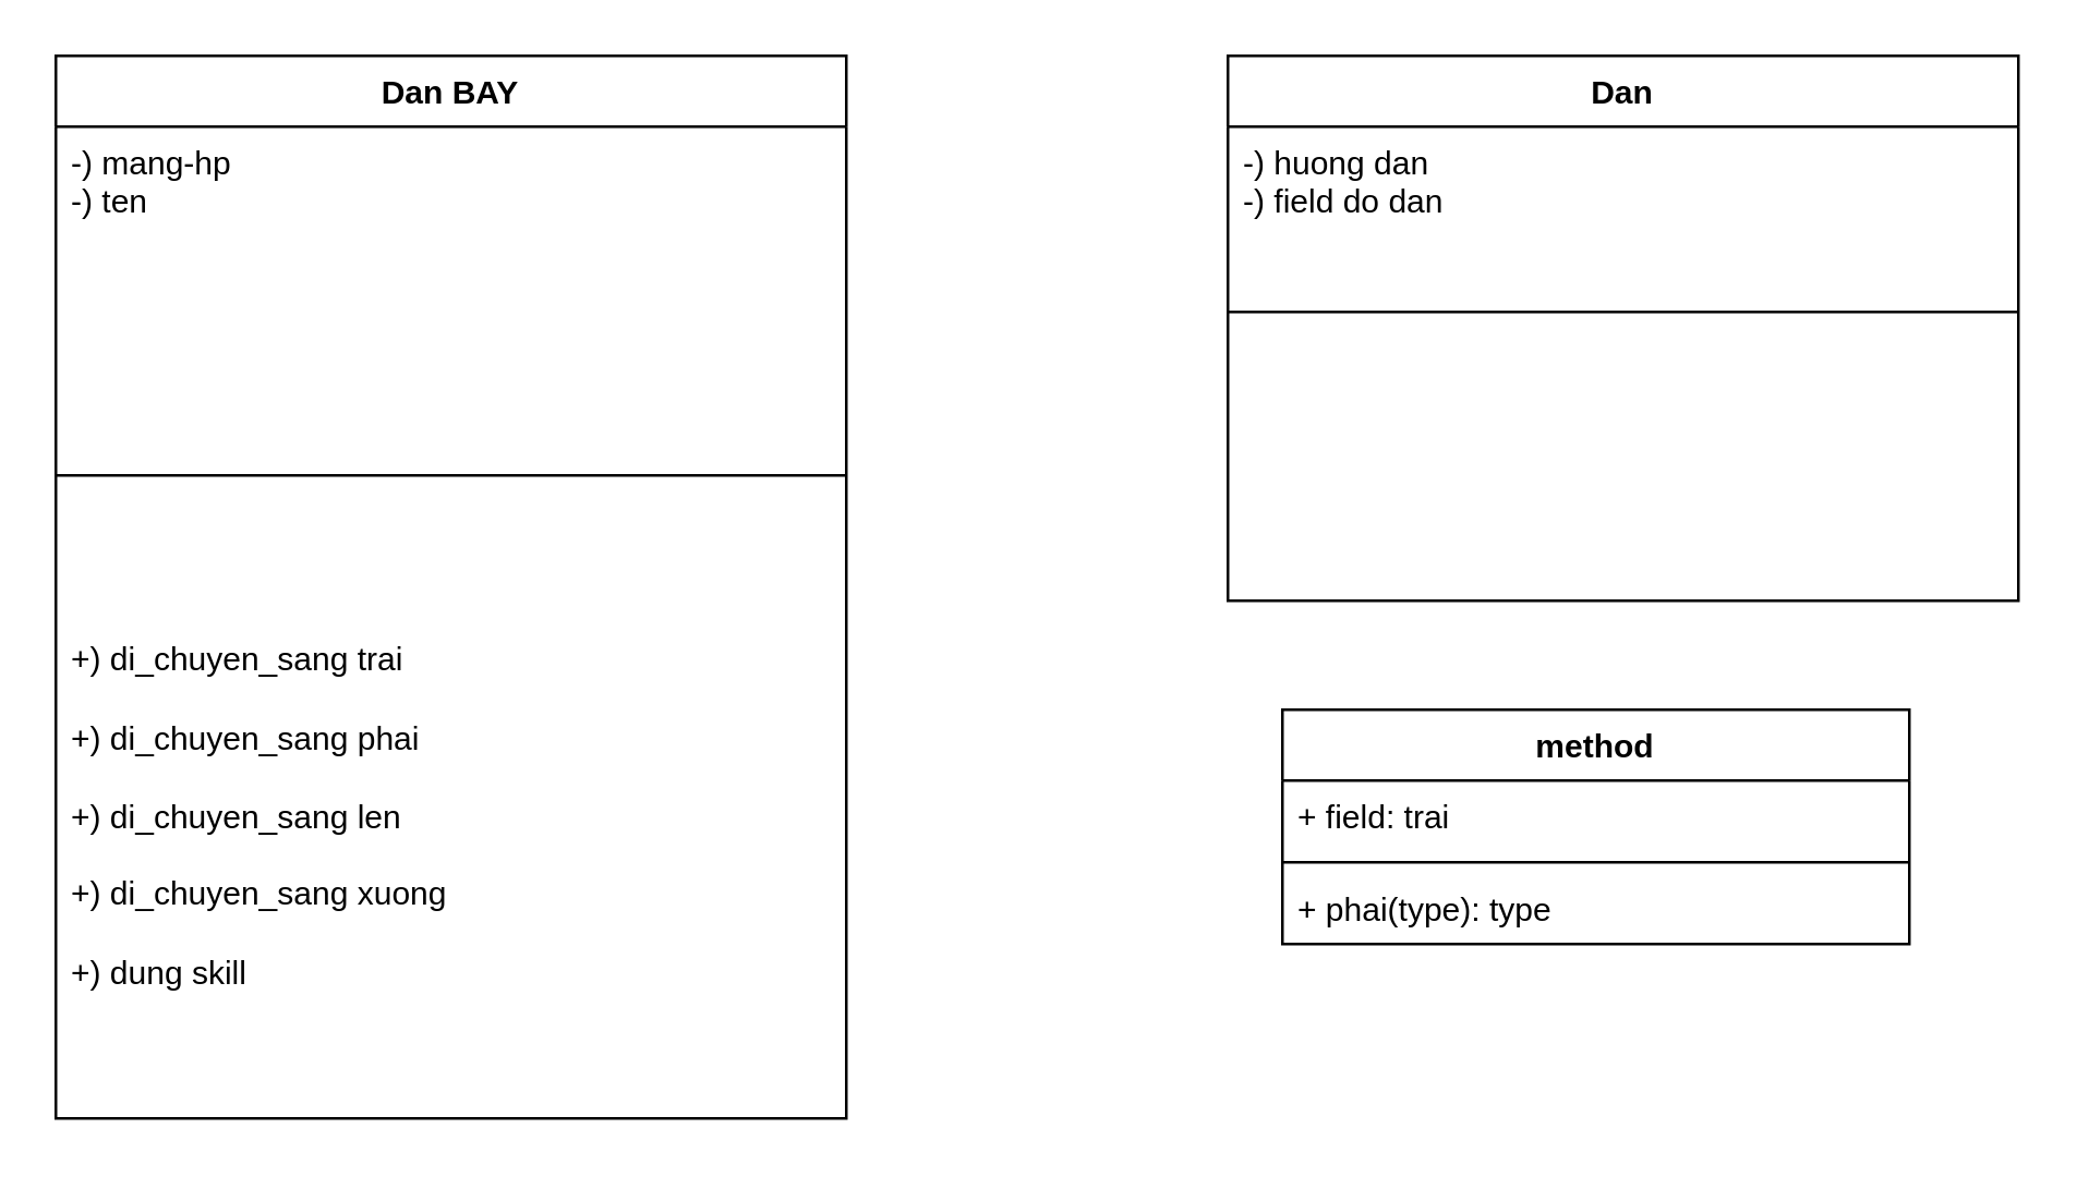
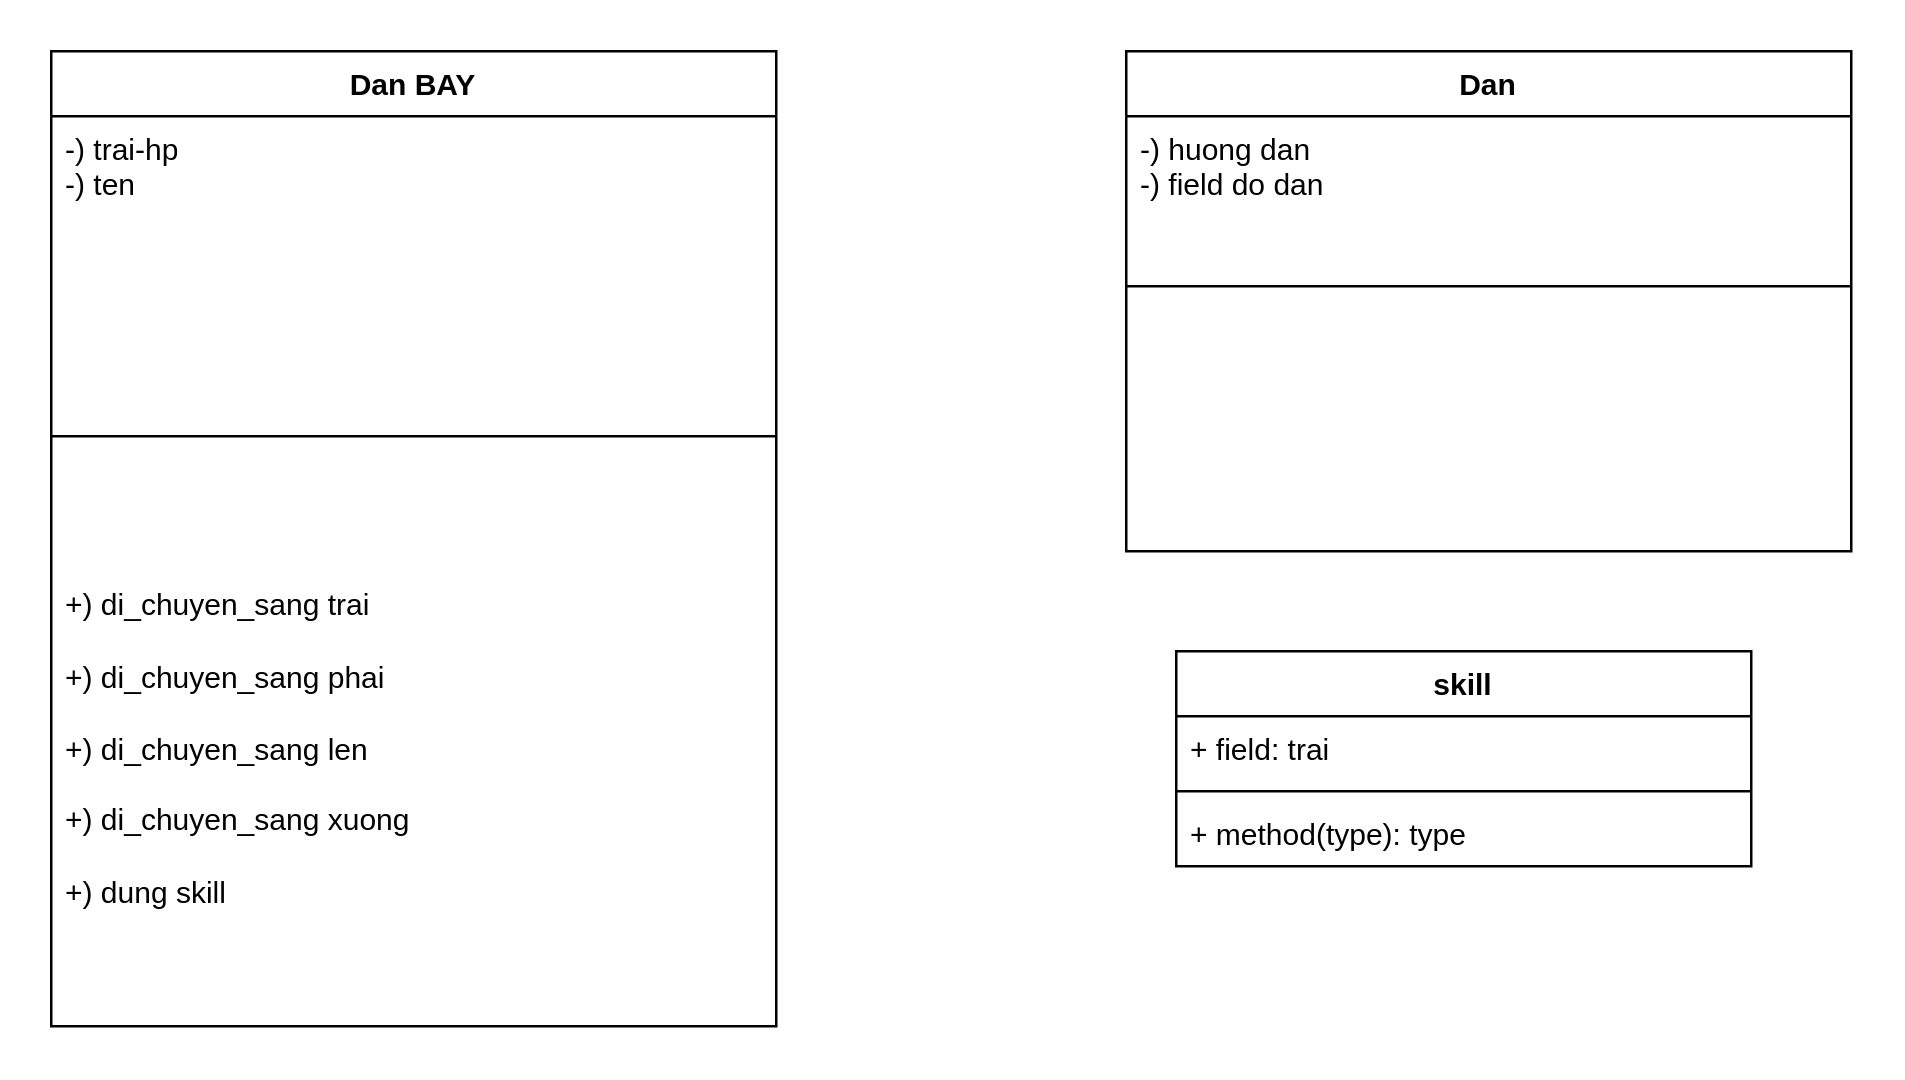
- <mxCell id="3" value="-) mang-hp&lt;div&gt;-) ten&lt;/div&gt;&lt;div&gt;&lt;br&gt;&lt;/div&gt;" style="text;strokeColor=none;fillColor=none;align=left;verticalAlign=top;spacingLeft=4;spacingRight=4;overflow=hidden;rotatable=0;points=[[0,0.5],[1,0.5]];portConstraint=eastwest;whiteSpace=wrap;html=1;" vertex="1" parent="2"><mxGeometry y="26" width="290" height="74" as="geometry" /></mxCell>
+ <mxCell id="3" value="-) trai-hp&lt;div&gt;-) ten&lt;/div&gt;&lt;div&gt;&lt;br&gt;&lt;/div&gt;" style="text;strokeColor=none;fillColor=none;align=left;verticalAlign=top;spacingLeft=4;spacingRight=4;overflow=hidden;rotatable=0;points=[[0,0.5],[1,0.5]];portConstraint=eastwest;whiteSpace=wrap;html=1;" vertex="1" parent="2"><mxGeometry y="26" width="290" height="74" as="geometry" /></mxCell>
- <mxCell id="10" value="method&lt;div&gt;&lt;br&gt;&lt;/div&gt;" style="swimlane;fontStyle=1;align=center;verticalAlign=top;childLayout=stackLayout;horizontal=1;startSize=26;horizontalStack=0;resizeParent=1;resizeParentMax=0;resizeLast=0;collapsible=1;marginBottom=0;whiteSpace=wrap;html=1;" vertex="1" parent="1"><mxGeometry x="470" y="260" width="230" height="86" as="geometry" /></mxCell>
+ <mxCell id="10" value="skill&lt;div&gt;&lt;br&gt;&lt;/div&gt;" style="swimlane;fontStyle=1;align=center;verticalAlign=top;childLayout=stackLayout;horizontal=1;startSize=26;horizontalStack=0;resizeParent=1;resizeParentMax=0;resizeLast=0;collapsible=1;marginBottom=0;whiteSpace=wrap;html=1;" vertex="1" parent="1"><mxGeometry x="470" y="260" width="230" height="86" as="geometry" /></mxCell>
- <mxCell id="13" value="+ phai(type): type" style="text;strokeColor=none;fillColor=none;align=left;verticalAlign=top;spacingLeft=4;spacingRight=4;overflow=hidden;rotatable=0;points=[[0,0.5],[1,0.5]];portConstraint=eastwest;whiteSpace=wrap;html=1;" vertex="1" parent="10"><mxGeometry y="60" width="230" height="26" as="geometry" /></mxCell>
+ <mxCell id="13" value="+ method(type): type" style="text;strokeColor=none;fillColor=none;align=left;verticalAlign=top;spacingLeft=4;spacingRight=4;overflow=hidden;rotatable=0;points=[[0,0.5],[1,0.5]];portConstraint=eastwest;whiteSpace=wrap;html=1;" vertex="1" parent="10"><mxGeometry y="60" width="230" height="26" as="geometry" /></mxCell>
